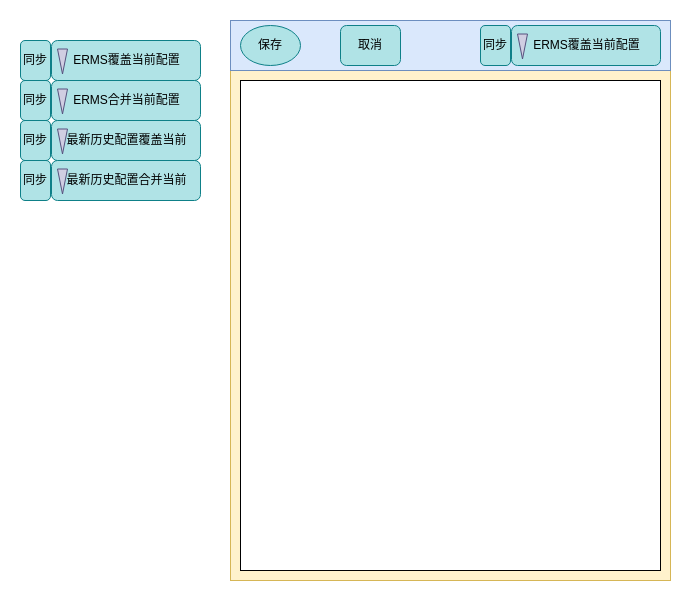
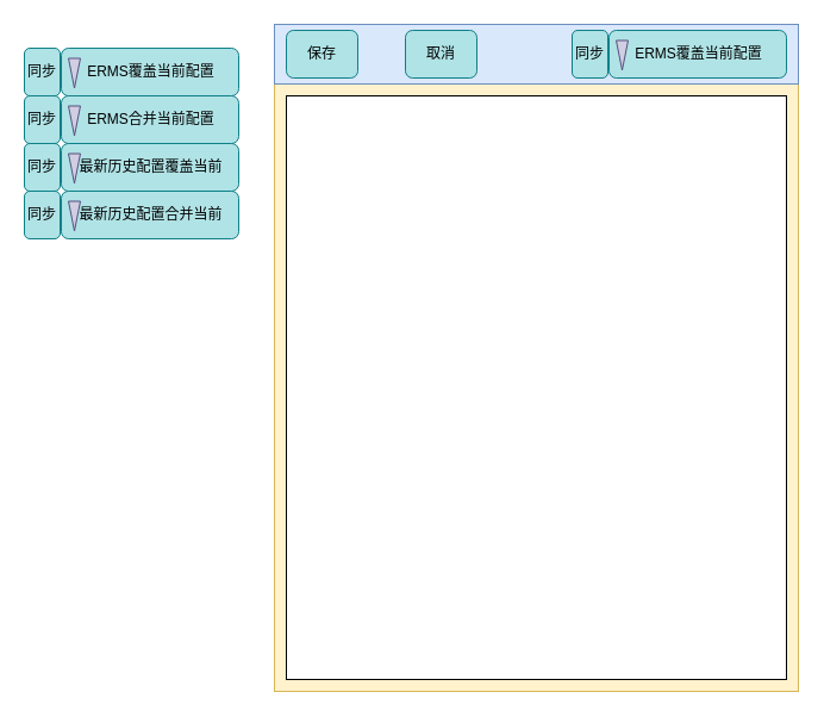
- <mxCell id="7" value="保存" style="ellipse;whiteSpace=wrap;html=1;fillColor=#b0e3e6;strokeColor=#0e8088;" vertex="1" parent="1"><mxGeometry x="240" y="25" width="60" height="40" as="geometry" /></mxCell>
+ <mxCell id="7" value="保存" style="rounded=1;whiteSpace=wrap;html=1;fillColor=#b0e3e6;strokeColor=#0e8088;" vertex="1" parent="1"><mxGeometry x="240" y="25" width="60" height="40" as="geometry" /></mxCell>
